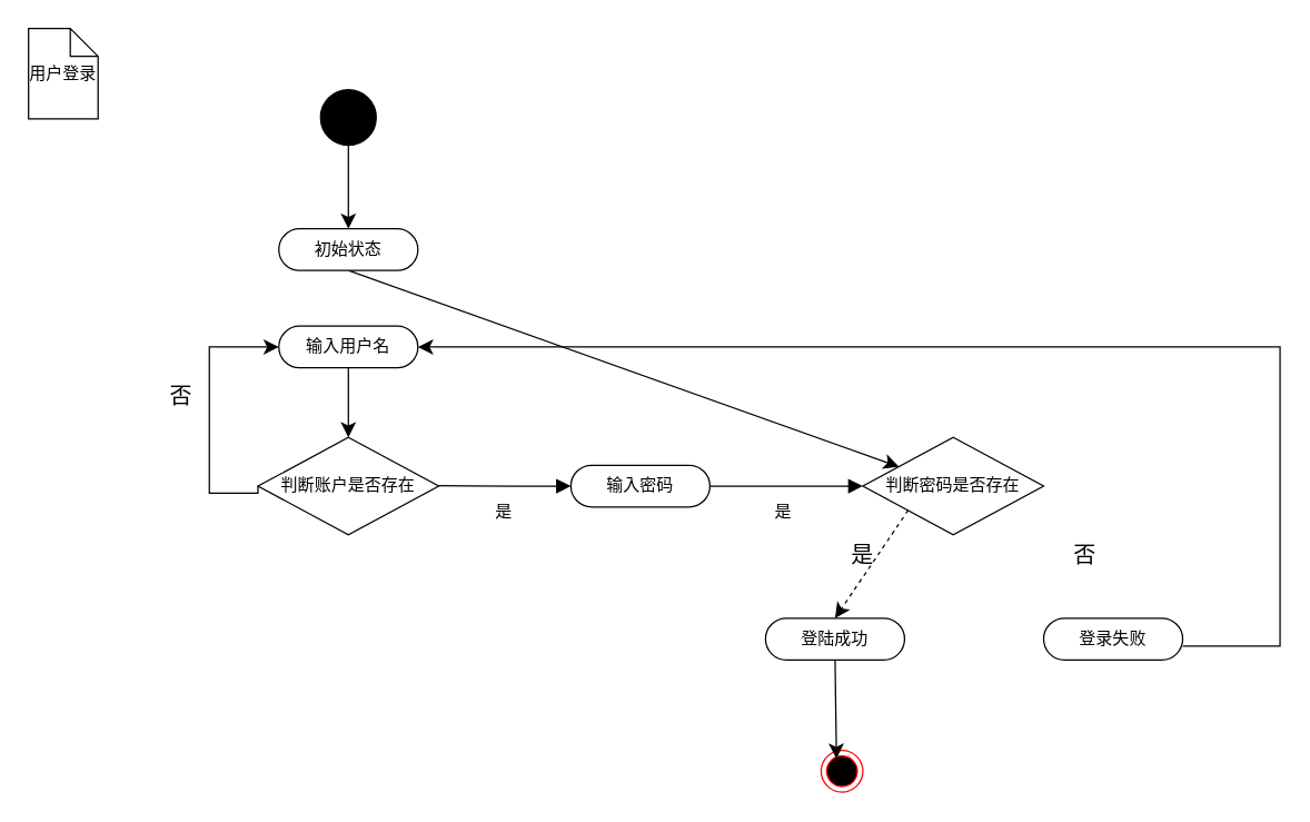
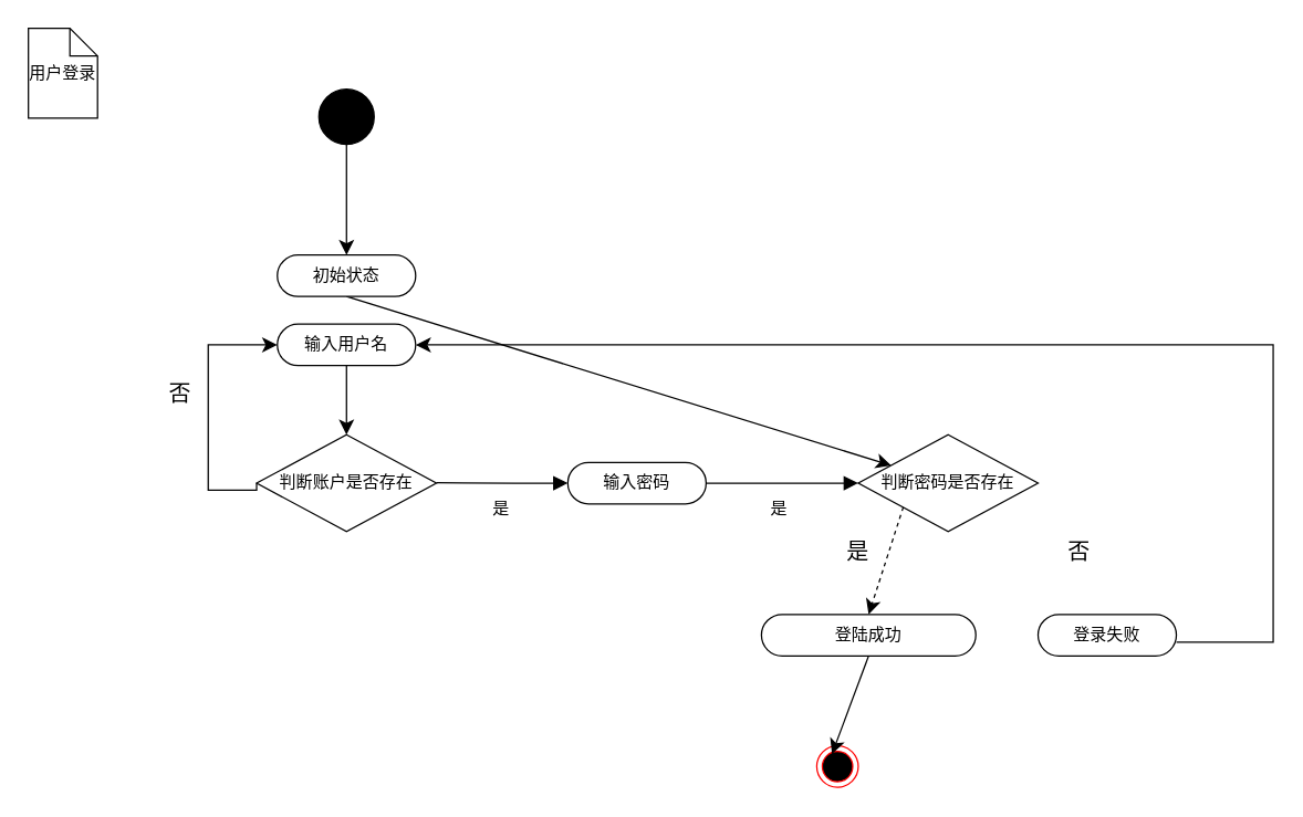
- <mxCell id="5" value="初始状态" style="rounded=1;whiteSpace=wrap;html=1;shadow=0;comic=0;labelBackgroundColor=none;strokeWidth=1;fontFamily=Verdana;fontSize=12;align=center;arcSize=50;" parent="1" vertex="1"><mxGeometry x="200" y="164" width="100" height="30" as="geometry" /></mxCell>
+ <mxCell id="5" value="初始状态" style="rounded=1;whiteSpace=wrap;html=1;shadow=0;comic=0;labelBackgroundColor=none;strokeWidth=1;fontFamily=Verdana;fontSize=12;align=center;arcSize=50;" parent="1" vertex="1"><mxGeometry x="200" y="184" width="100" height="30" as="geometry" /></mxCell>
- <mxCell id="17" value="登陆成功" style="rounded=1;whiteSpace=wrap;html=1;shadow=0;comic=0;labelBackgroundColor=none;strokeWidth=1;fontFamily=Verdana;fontSize=12;align=center;arcSize=50;" vertex="1" parent="1"><mxGeometry x="550" y="444" width="100" height="30" as="geometry" /></mxCell>
+ <mxCell id="17" value="登陆成功" style="rounded=1;whiteSpace=wrap;html=1;shadow=0;comic=0;labelBackgroundColor=none;strokeWidth=1;fontFamily=Verdana;fontSize=12;align=center;arcSize=50;" vertex="1" parent="1"><mxGeometry x="550" y="444" width="155" height="30" as="geometry" /></mxCell>
